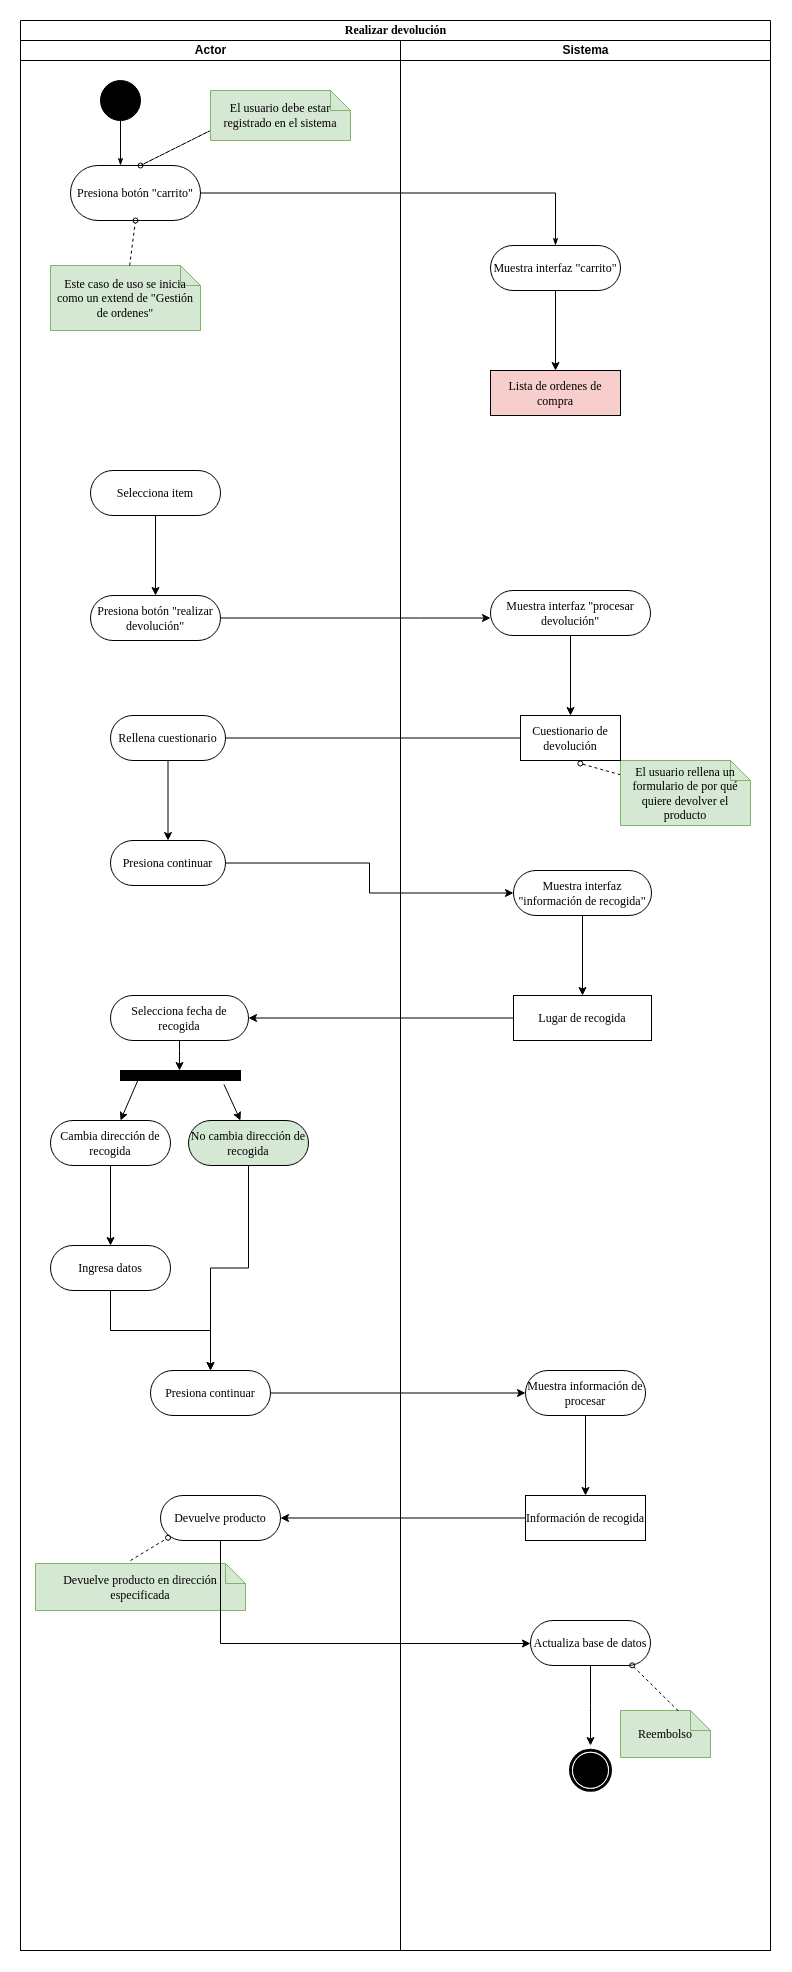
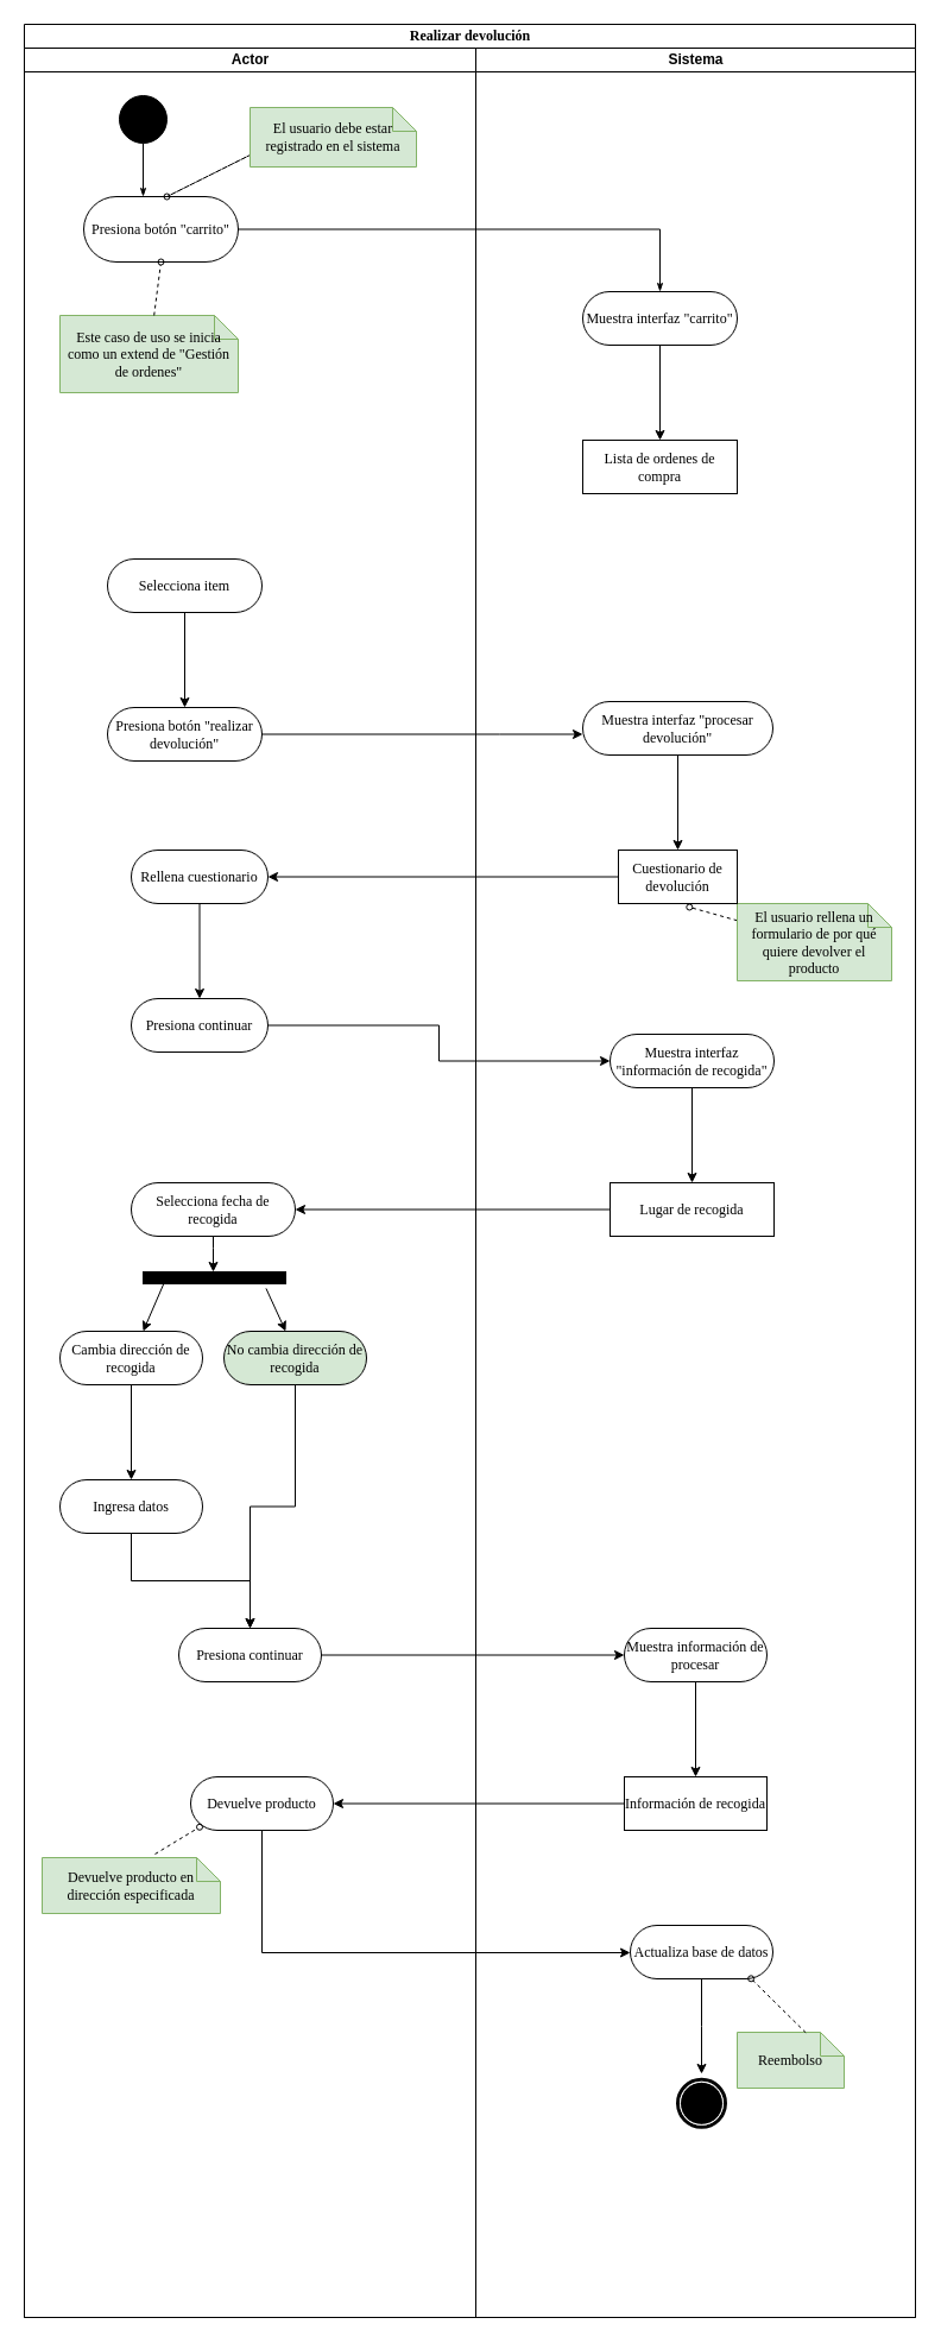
- <mxCell id="33" value="Lista de ordenes de compra" style="rounded=0;whiteSpace=wrap;html=1;shadow=0;comic=0;labelBackgroundColor=none;strokeColor=#000000;strokeWidth=1;fillColor=#f8cecc;fontFamily=Verdana;fontSize=12;fontColor=#000000;align=center;arcSize=50;" vertex="1" parent="30"><mxGeometry x="90" y="330" width="130" height="45" as="geometry" /></mxCell>
+ <mxCell id="33" value="Lista de ordenes de compra" style="rounded=0;whiteSpace=wrap;html=1;shadow=0;comic=0;labelBackgroundColor=none;strokeColor=#000000;strokeWidth=1;fillColor=#ffffff;fontFamily=Verdana;fontSize=12;fontColor=#000000;align=center;arcSize=50;" vertex="1" parent="30"><mxGeometry x="90" y="330" width="130" height="45" as="geometry" /></mxCell>
- <mxCell id="52" value="" style="edgeStyle=orthogonalEdgeStyle;rounded=0;orthogonalLoop=1;jettySize=auto;html=1;endArrow=none;" edge="1" parent="2" source="39" target="15"><mxGeometry relative="1" as="geometry" /></mxCell>
+ <mxCell id="52" value="" style="edgeStyle=orthogonalEdgeStyle;rounded=0;orthogonalLoop=1;jettySize=auto;html=1;" edge="1" parent="2" source="39" target="15"><mxGeometry relative="1" as="geometry" /></mxCell>
- <mxCell id="29" value="Devuelve producto en dirección especificada" style="shape=note;whiteSpace=wrap;html=1;rounded=0;shadow=0;comic=0;labelBackgroundColor=none;strokeColor=#82b366;strokeWidth=1;fillColor=#d5e8d4;fontFamily=Verdana;fontSize=12;align=center;size=20;" vertex="1" parent="3"><mxGeometry x="15" y="1523" width="210" height="47" as="geometry" /></mxCell>
+ <mxCell id="29" value="Devuelve producto en dirección especificada" style="shape=note;whiteSpace=wrap;html=1;rounded=0;shadow=0;comic=0;labelBackgroundColor=none;strokeColor=#82b366;strokeWidth=1;fillColor=#d5e8d4;fontFamily=Verdana;fontSize=12;align=center;size=20;" vertex="1" parent="3"><mxGeometry x="15" y="1523" width="150" height="47" as="geometry" /></mxCell>
